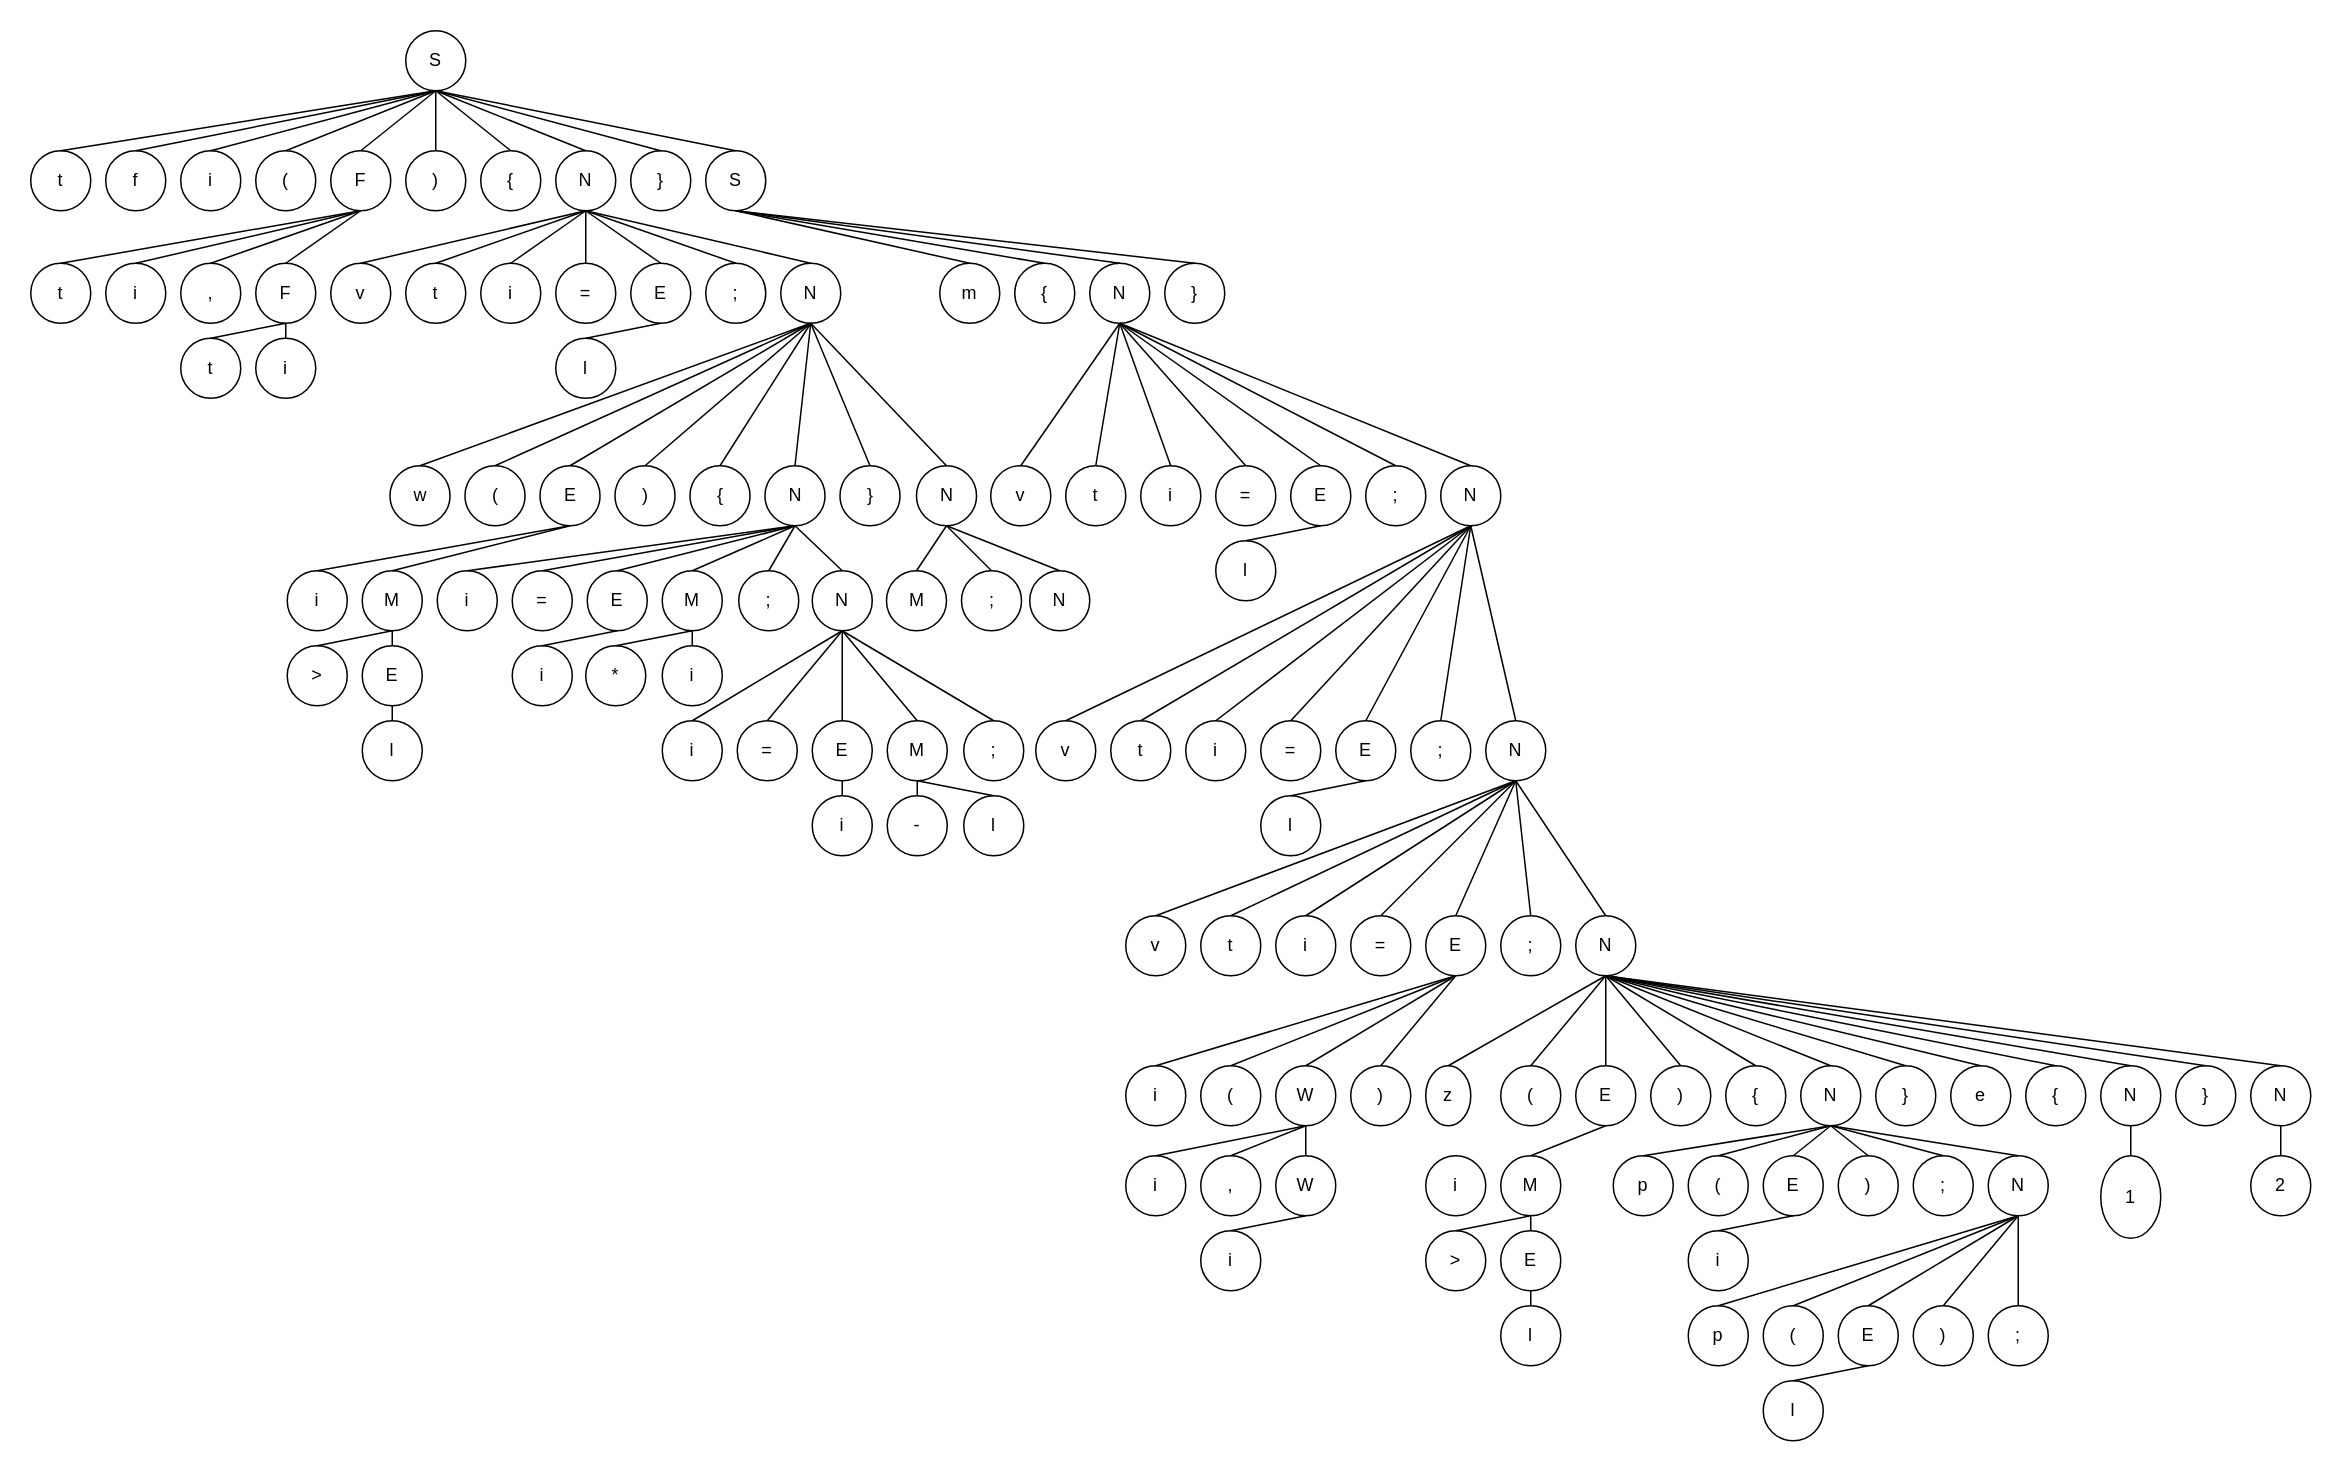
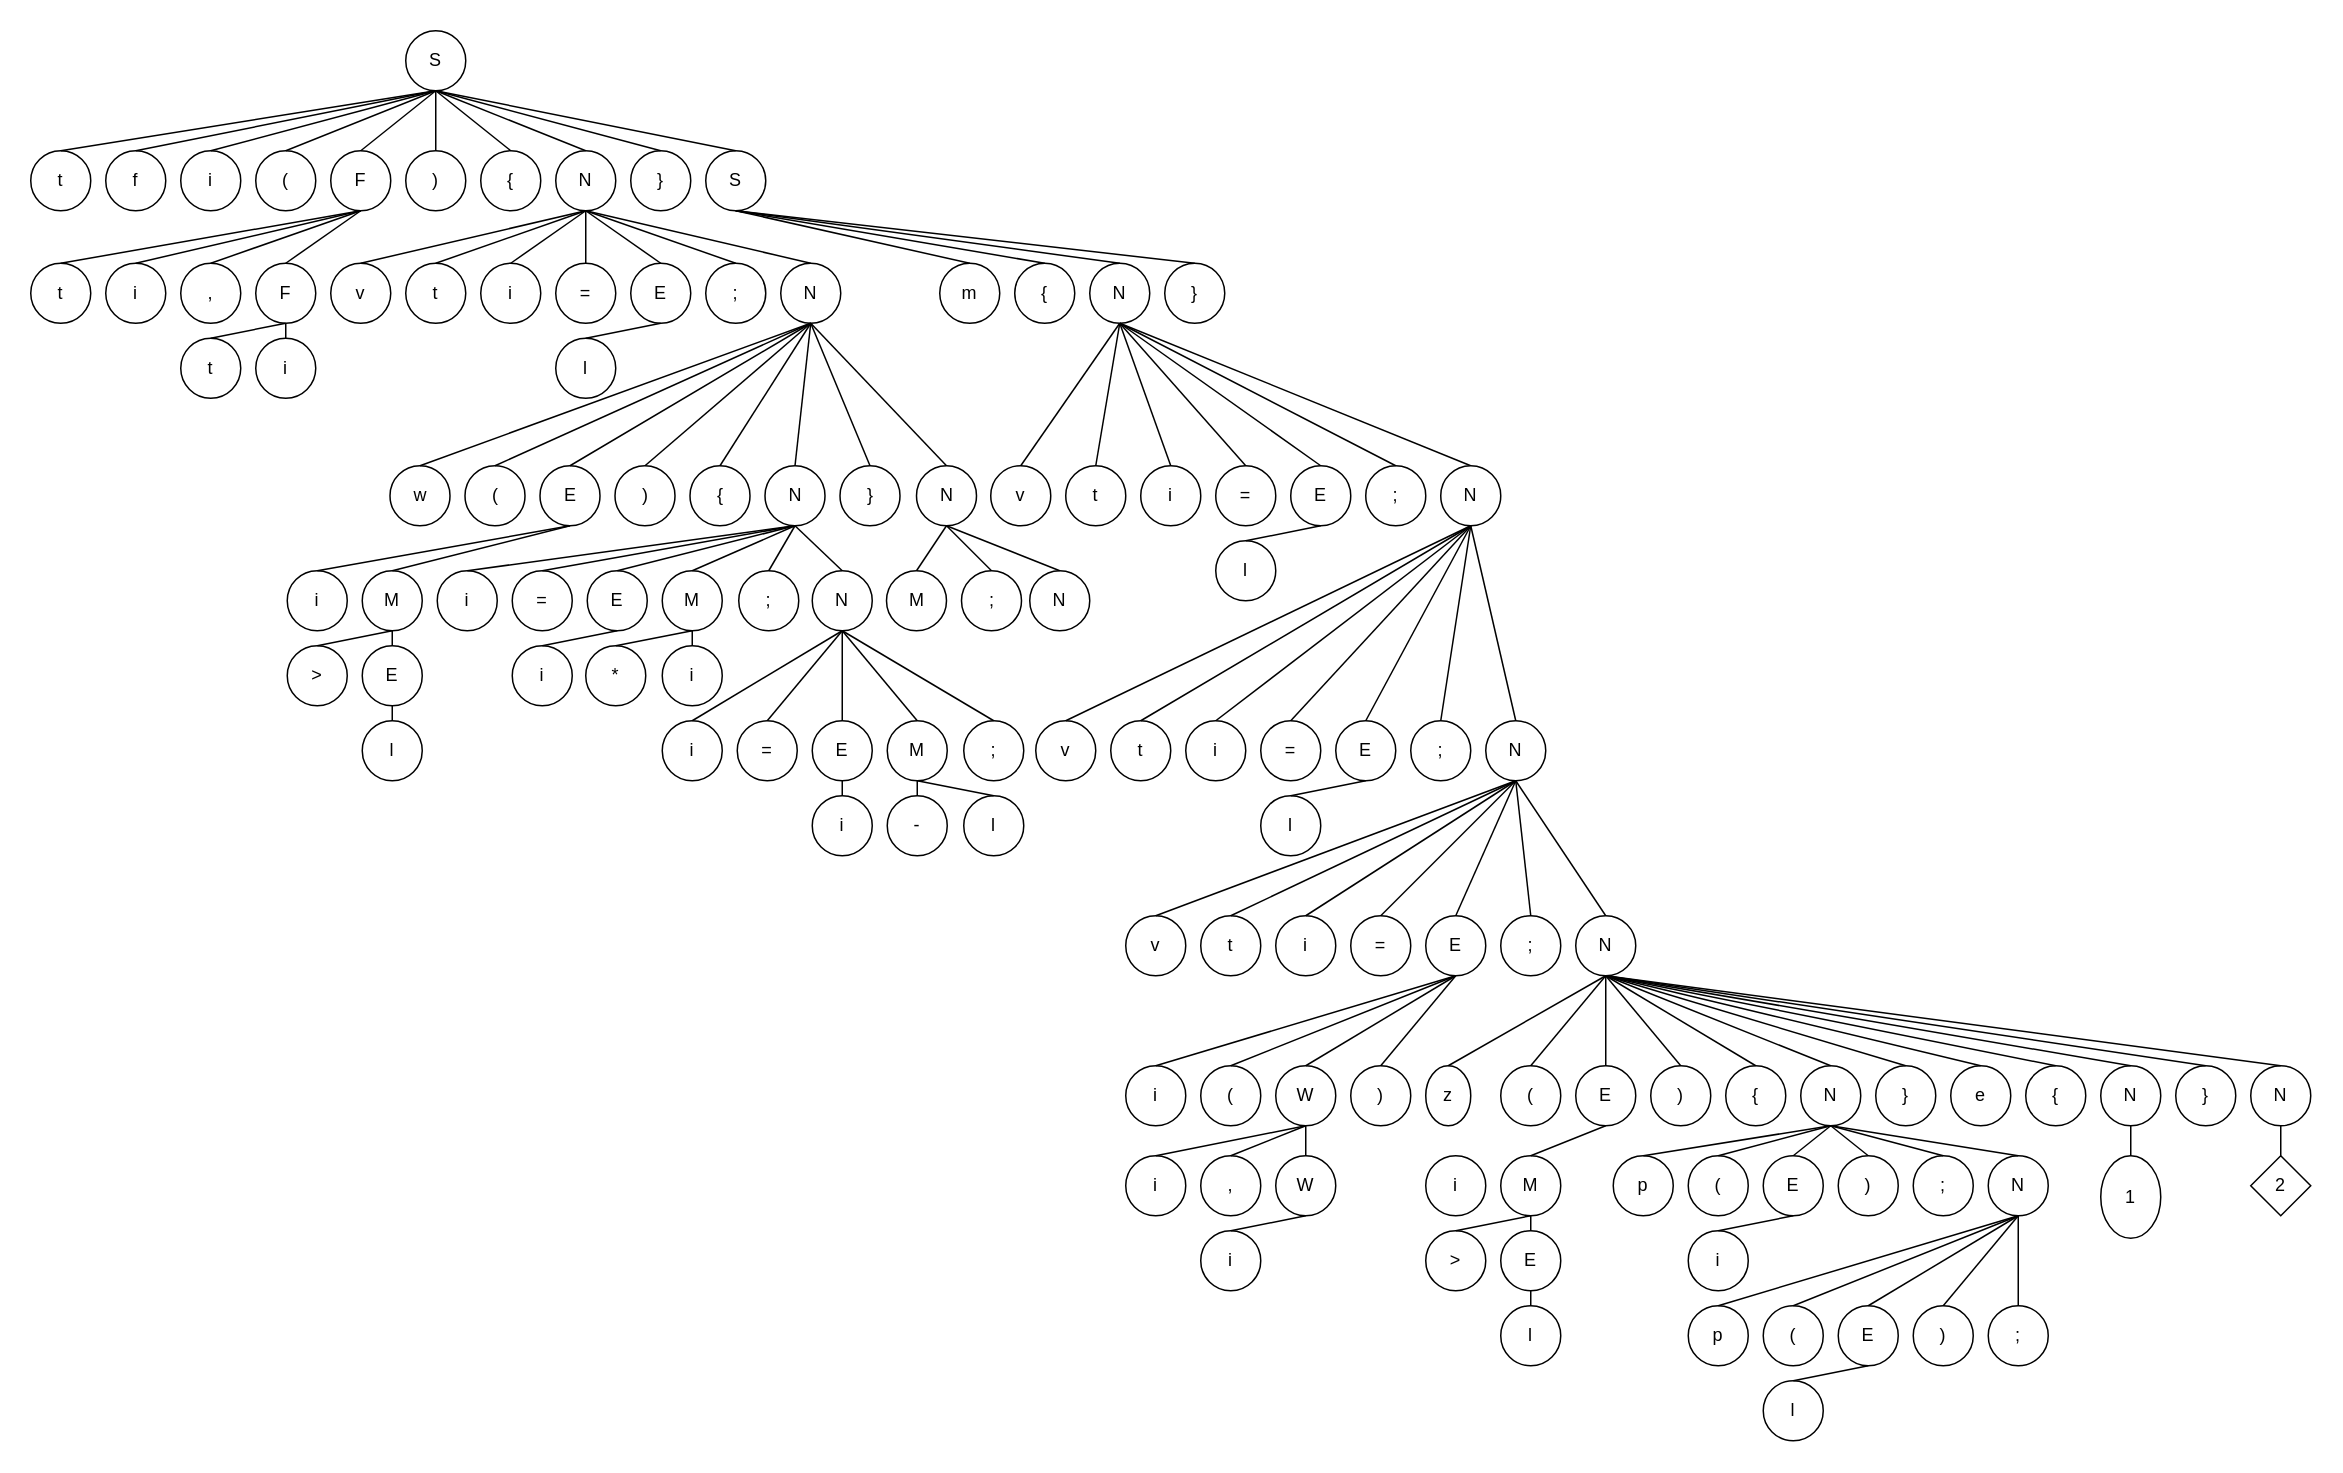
- <mxCell id="247" value="2" style="ellipse;whiteSpace=wrap;html=1;aspect=fixed;" parent="1" vertex="1"><mxGeometry x="1500" y="770" width="40" height="40" as="geometry" /></mxCell>
+ <mxCell id="247" value="2" style="rhombus;whiteSpace=wrap;html=1;aspect=fixed;" parent="1" vertex="1"><mxGeometry x="1500" y="770" width="40" height="40" as="geometry" /></mxCell>
